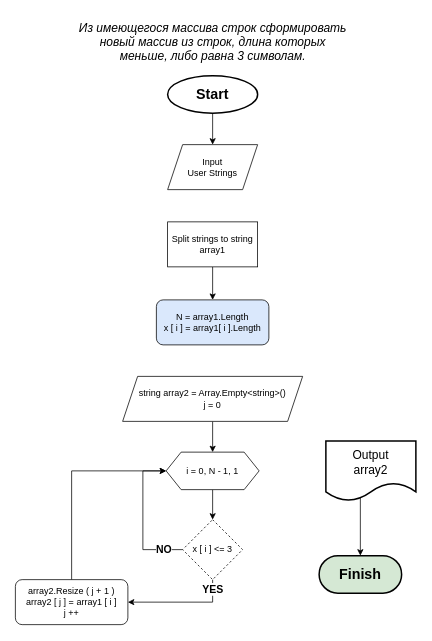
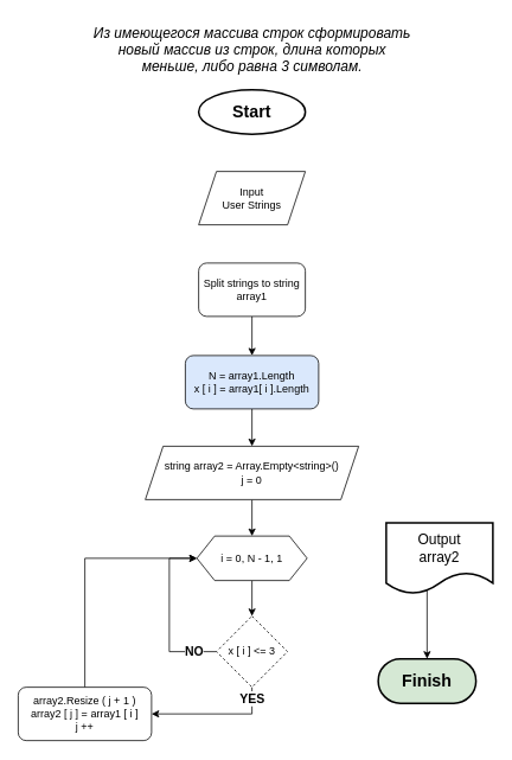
- <mxCell id="3" value="" style="edgeStyle=orthogonalEdgeStyle;rounded=0;orthogonalLoop=1;jettySize=auto;html=1;" edge="1" parent="1" source="4" target="5"><mxGeometry relative="1" as="geometry" /></mxCell>
- <mxCell id="7" value="Split strings to string array1" style="whiteSpace=wrap;html=1;fontSize=12;rounded=0;" vertex="1" parent="1"><mxGeometry x="223" y="295" width="120" height="60" as="geometry" /></mxCell>
+ <mxCell id="7" value="Split strings to string array1" style="rounded=1;whiteSpace=wrap;html=1;fontSize=12;" vertex="1" parent="1"><mxGeometry x="223" y="295" width="120" height="60" as="geometry" /></mxCell>
+ <mxCell id="8" value="" style="edgeStyle=orthogonalEdgeStyle;rounded=0;orthogonalLoop=1;jettySize=auto;html=1;" edge="1" parent="1" source="9" target="13"><mxGeometry relative="1" as="geometry" /></mxCell>
